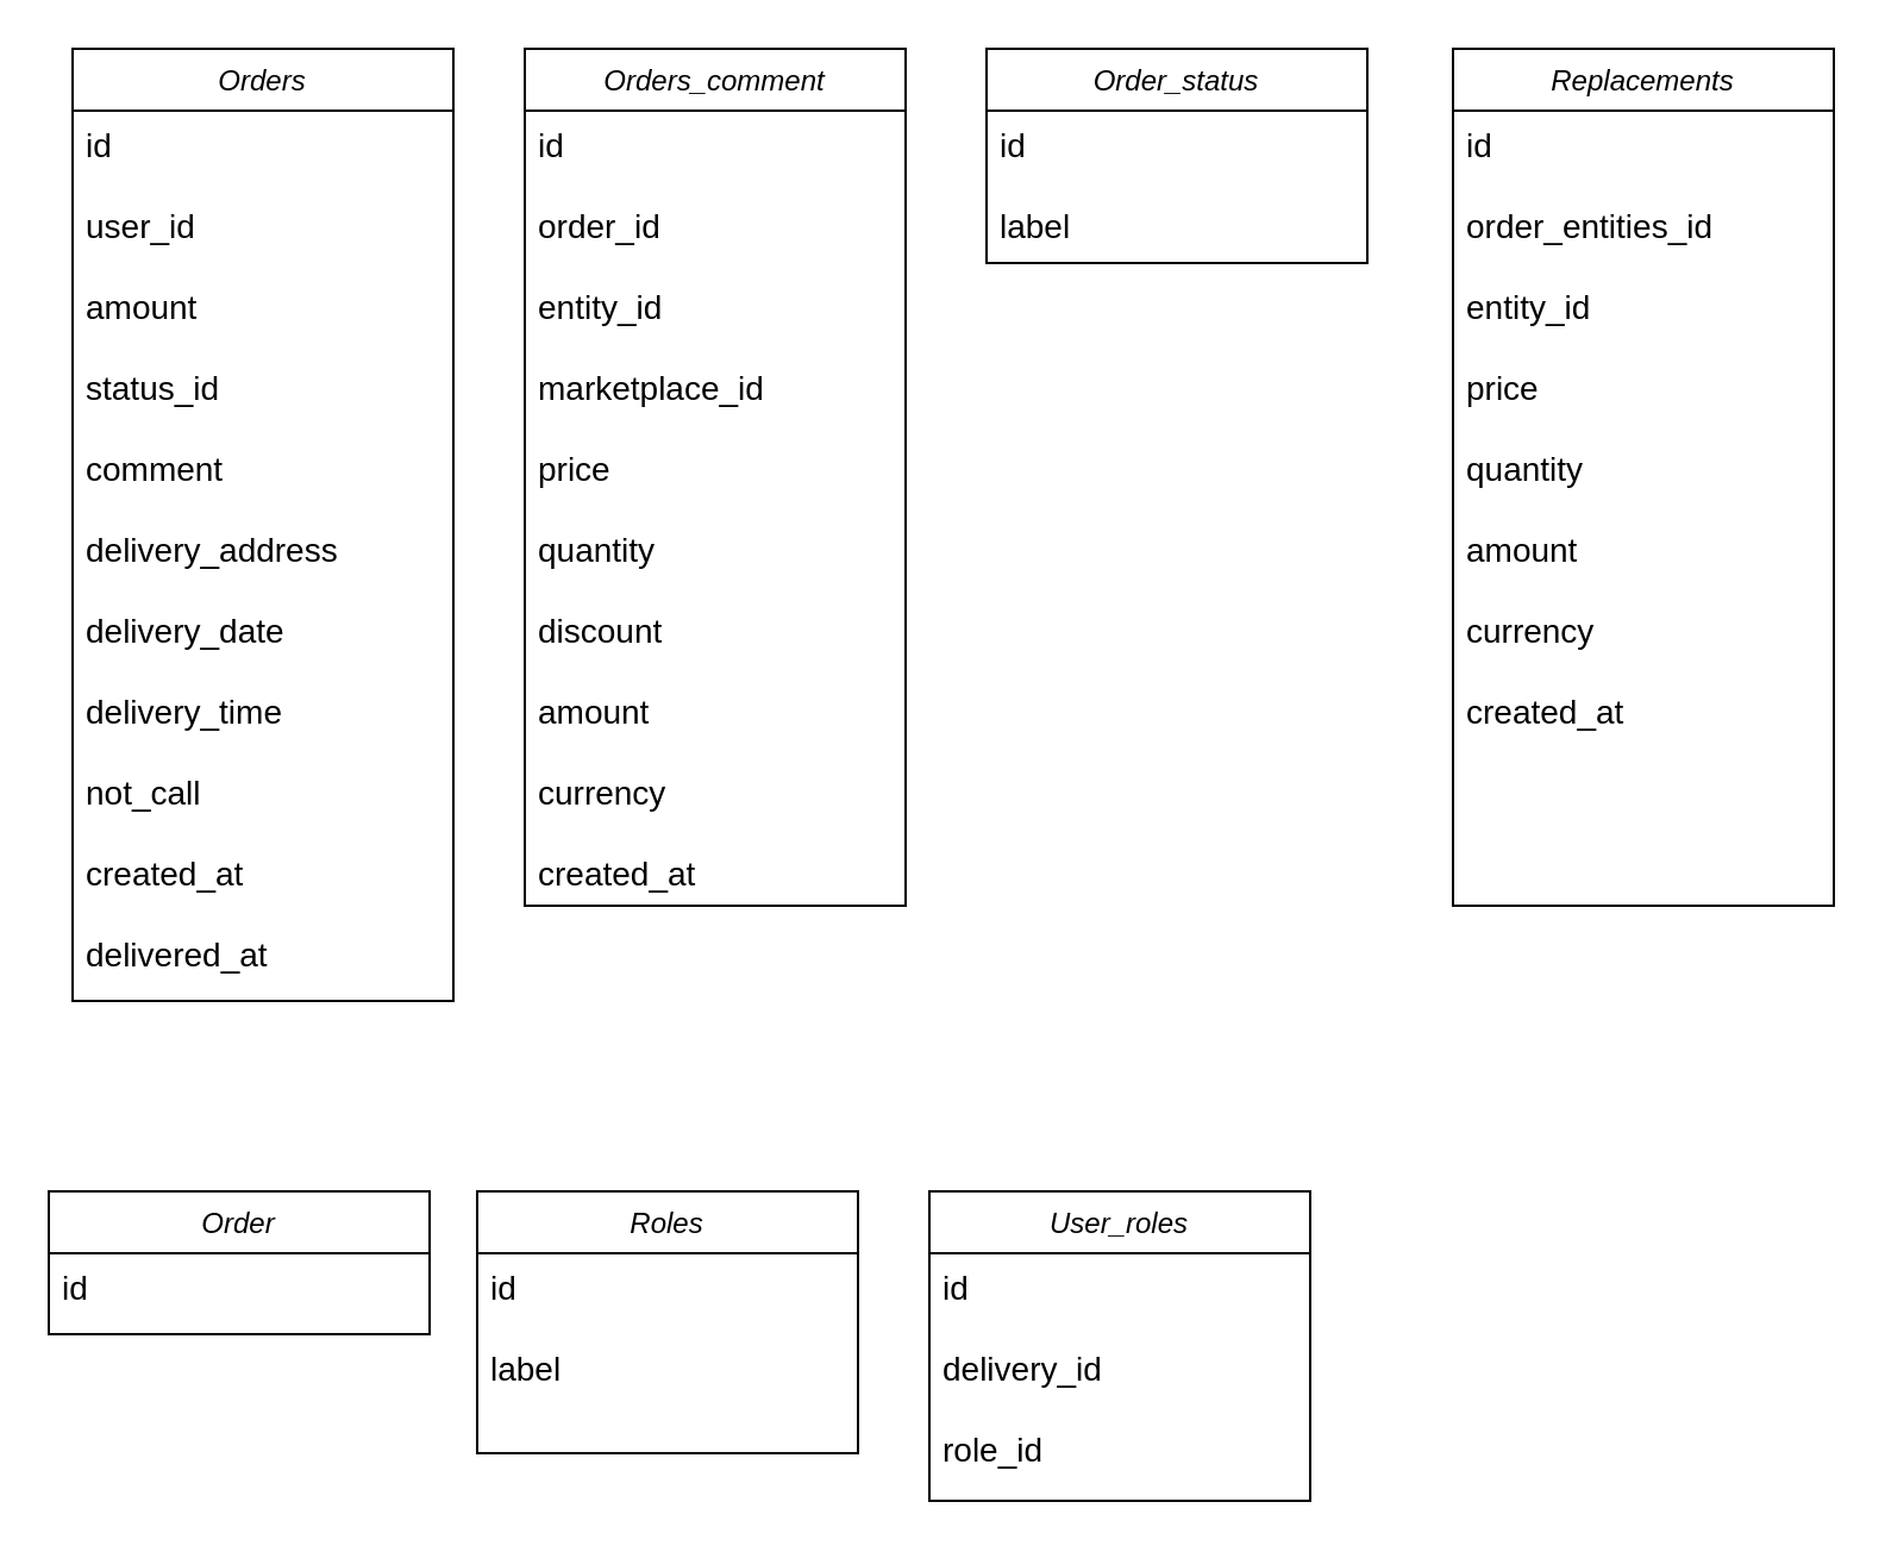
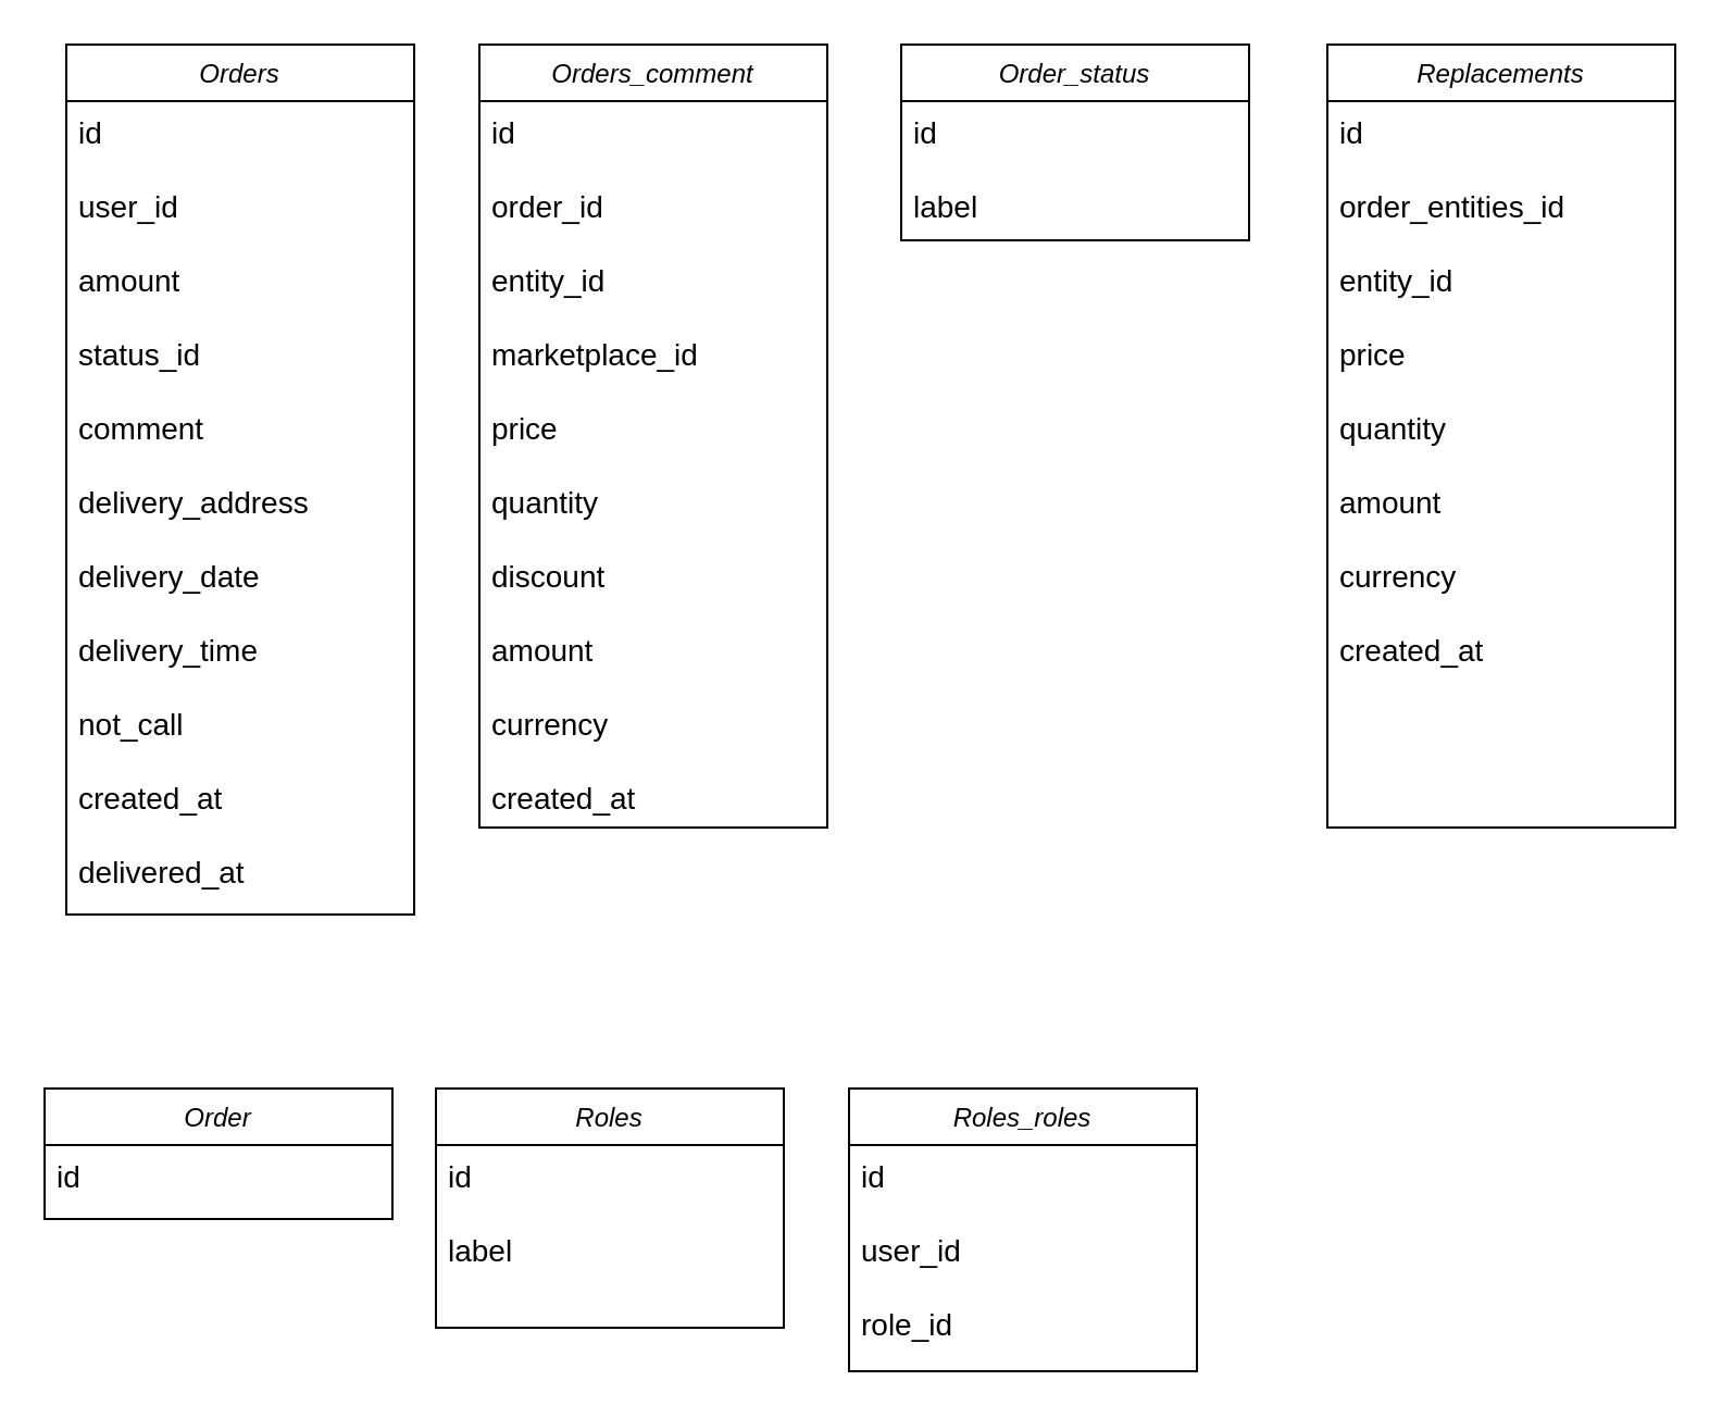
- <mxCell id="12" value="User_roles" style="swimlane;fontStyle=2;align=center;verticalAlign=top;childLayout=stackLayout;horizontal=1;startSize=26;horizontalStack=0;resizeParent=1;resizeLast=0;collapsible=1;marginBottom=0;rounded=0;shadow=0;strokeWidth=1;" vertex="1" parent="1"><mxGeometry x="390" y="500" width="160" height="130" as="geometry"><mxRectangle x="100" y="120" width="160" height="26" as="alternateBounds" /></mxGeometry></mxCell>
+ <mxCell id="12" value="Roles_roles" style="swimlane;fontStyle=2;align=center;verticalAlign=top;childLayout=stackLayout;horizontal=1;startSize=26;horizontalStack=0;resizeParent=1;resizeLast=0;collapsible=1;marginBottom=0;rounded=0;shadow=0;strokeWidth=1;" vertex="1" parent="1"><mxGeometry x="390" y="500" width="160" height="130" as="geometry"><mxRectangle x="100" y="120" width="160" height="26" as="alternateBounds" /></mxGeometry></mxCell>
- <mxCell id="13" value="id&#10;&#10;delivery_id&#10;&#10;role_id" style="text;align=left;verticalAlign=top;spacingLeft=4;spacingRight=4;overflow=hidden;rotatable=0;points=[[0,0.5],[1,0.5]];portConstraint=eastwest;rounded=0;shadow=0;html=0;fontSize=14;fontStyle=0" vertex="1" parent="12"><mxGeometry y="26" width="160" height="104" as="geometry" /></mxCell>
+ <mxCell id="13" value="id&#10;&#10;user_id&#10;&#10;role_id" style="text;align=left;verticalAlign=top;spacingLeft=4;spacingRight=4;overflow=hidden;rotatable=0;points=[[0,0.5],[1,0.5]];portConstraint=eastwest;rounded=0;shadow=0;html=0;fontSize=14;fontStyle=0" vertex="1" parent="12"><mxGeometry y="26" width="160" height="104" as="geometry" /></mxCell>
